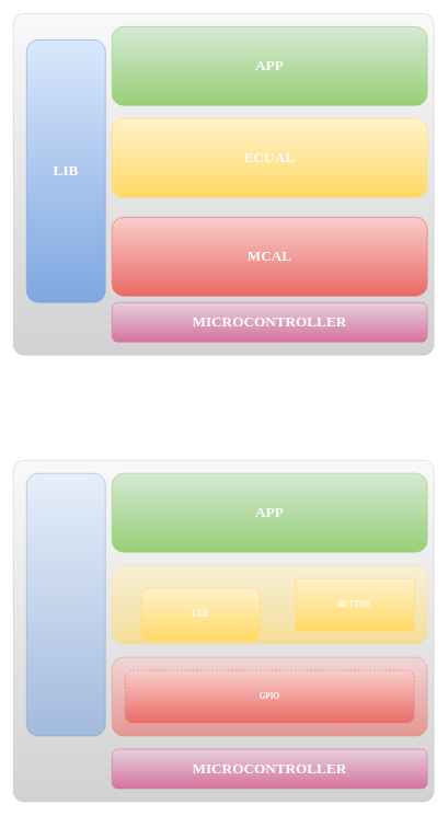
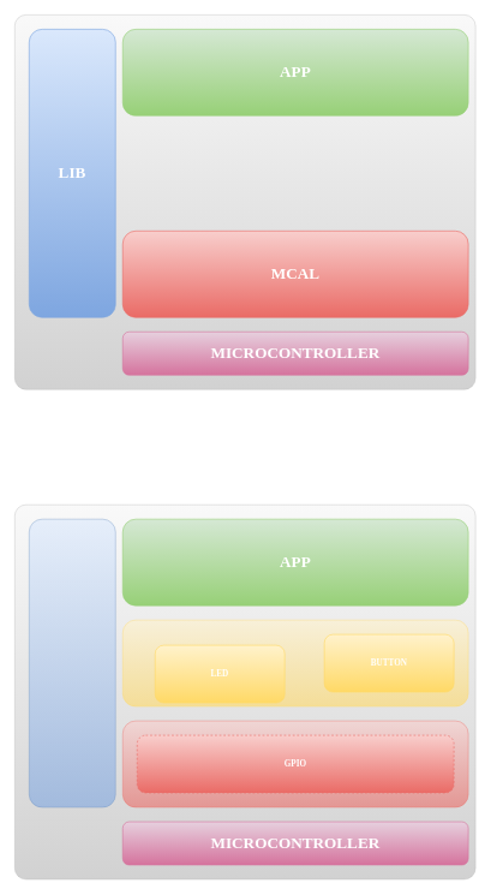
- <mxCell id="6" value="&lt;font style=&quot;font-size: 22px;&quot;&gt;&lt;span style=&quot;font-size: 22px;&quot;&gt;ECUAL&lt;/span&gt;&lt;/font&gt;" style="rounded=1;whiteSpace=wrap;html=1;direction=south;fontSize=22;fontFamily=Comic Sans MS;fontStyle=1;fillColor=#fff2cc;gradientColor=#ffd966;strokeColor=#FFD966;gradientDirection=east;fontColor=#FFFFFF;" parent="1" vertex="1"><mxGeometry x="170" y="180" width="480" height="120" as="geometry" /></mxCell>
- <mxCell id="3" value="&lt;font style=&quot;font-size: 22px;&quot;&gt;&lt;span style=&quot;font-size: 22px;&quot;&gt;LIB&lt;/span&gt;&lt;/font&gt;" style="rounded=1;whiteSpace=wrap;html=1;fontSize=22;fontFamily=Comic Sans MS;fontStyle=1;fillColor=#dae8fc;gradientColor=#7ea6e0;strokeColor=#7EA6E0;fontColor=#FFFFFF;" parent="1" vertex="1"><mxGeometry x="40" y="60" width="120" height="400" as="geometry" /></mxCell>
+ <mxCell id="3" value="&lt;font style=&quot;font-size: 22px;&quot;&gt;&lt;span style=&quot;font-size: 22px;&quot;&gt;LIB&lt;/span&gt;&lt;/font&gt;" style="rounded=1;whiteSpace=wrap;html=1;fontSize=22;fontFamily=Comic Sans MS;fontStyle=1;fillColor=#dae8fc;gradientColor=#7ea6e0;strokeColor=#7EA6E0;fontColor=#FFFFFF;" parent="1" vertex="1"><mxGeometry x="40" y="40" width="120" height="400" as="geometry" /></mxCell>
- <mxCell id="5" value="&lt;font style=&quot;font-size: 22px;&quot;&gt;&lt;span style=&quot;font-size: 22px;&quot;&gt;MCAL&lt;/span&gt;&lt;/font&gt;" style="rounded=1;whiteSpace=wrap;html=1;direction=south;fontSize=22;fontFamily=Comic Sans MS;fontStyle=1;fillColor=#f8cecc;gradientColor=#ea6b66;strokeColor=#EA6B66;gradientDirection=east;fontColor=#FFFFFF;" parent="1" vertex="1"><mxGeometry x="170" y="330" width="480" height="120" as="geometry" /></mxCell>
+ <mxCell id="5" value="&lt;font style=&quot;font-size: 22px;&quot;&gt;&lt;span style=&quot;font-size: 22px;&quot;&gt;MCAL&lt;/span&gt;&lt;/font&gt;" style="rounded=1;whiteSpace=wrap;html=1;direction=south;fontSize=22;fontFamily=Comic Sans MS;fontStyle=1;fillColor=#f8cecc;gradientColor=#ea6b66;strokeColor=#EA6B66;gradientDirection=east;fontColor=#FFFFFF;" parent="1" vertex="1"><mxGeometry x="170" y="320" width="480" height="120" as="geometry" /></mxCell>
- <mxCell id="14" value="&lt;font face=&quot;Comic Sans MS&quot; color=&quot;#ffffff&quot;&gt;&lt;b&gt;BUTTON&lt;/b&gt;&lt;/font&gt;" style="whiteSpace=wrap;html=1;fillColor=#fff2cc;gradientColor=#ffd966;strokeColor=#FFD966;rounded=0;" parent="1" vertex="1"><mxGeometry x="450" y="880" width="180" height="80" as="geometry" /></mxCell>
+ <mxCell id="14" value="&lt;font face=&quot;Comic Sans MS&quot; color=&quot;#ffffff&quot;&gt;&lt;b&gt;BUTTON&lt;/b&gt;&lt;/font&gt;" style="rounded=1;whiteSpace=wrap;html=1;fillColor=#fff2cc;gradientColor=#ffd966;strokeColor=#FFD966;" parent="1" vertex="1"><mxGeometry x="450" y="880" width="180" height="80" as="geometry" /></mxCell>
